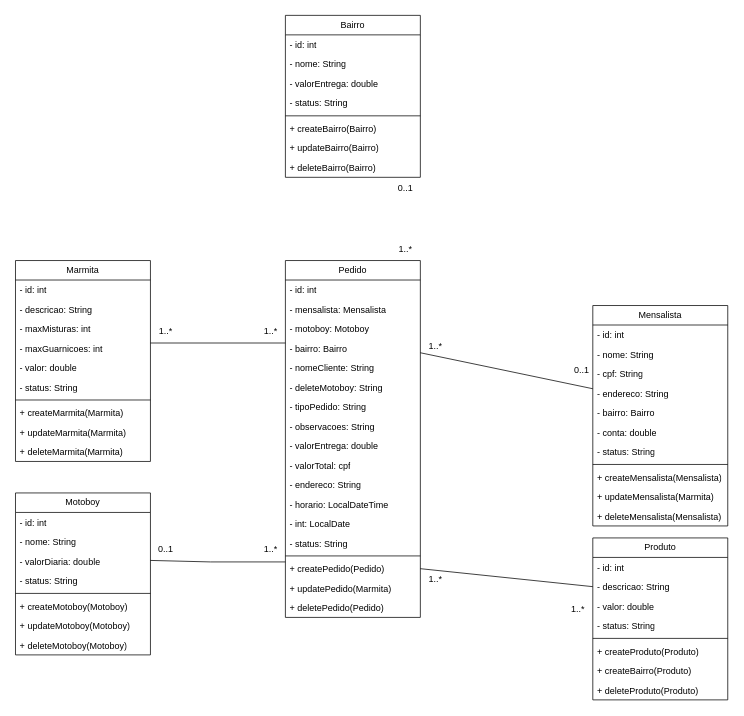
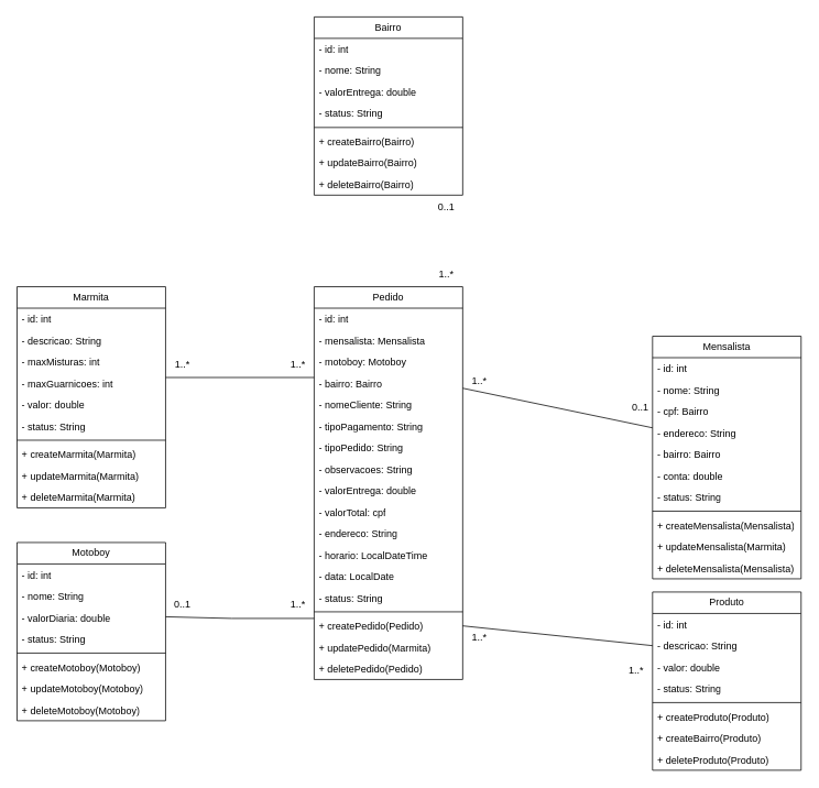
- <mxCell id="25" value="- cpf: String" style="text;strokeColor=none;fillColor=none;align=left;verticalAlign=top;spacingLeft=4;spacingRight=4;overflow=hidden;rotatable=0;points=[[0,0.5],[1,0.5]];portConstraint=eastwest;whiteSpace=wrap;html=1;" parent="22" vertex="1"><mxGeometry y="78" width="180" height="26" as="geometry" /></mxCell>
+ <mxCell id="25" value="- cpf: Bairro" style="text;strokeColor=none;fillColor=none;align=left;verticalAlign=top;spacingLeft=4;spacingRight=4;overflow=hidden;rotatable=0;points=[[0,0.5],[1,0.5]];portConstraint=eastwest;whiteSpace=wrap;html=1;" parent="22" vertex="1"><mxGeometry y="78" width="180" height="26" as="geometry" /></mxCell>
- <mxCell id="58" value="- deleteMotoboy: String" style="text;strokeColor=none;fillColor=none;align=left;verticalAlign=top;spacingLeft=4;spacingRight=4;overflow=hidden;rotatable=0;points=[[0,0.5],[1,0.5]];portConstraint=eastwest;whiteSpace=wrap;html=1;" parent="52" vertex="1"><mxGeometry y="156" width="180" height="26" as="geometry" /></mxCell>
+ <mxCell id="58" value="- tipoPagamento: String" style="text;strokeColor=none;fillColor=none;align=left;verticalAlign=top;spacingLeft=4;spacingRight=4;overflow=hidden;rotatable=0;points=[[0,0.5],[1,0.5]];portConstraint=eastwest;whiteSpace=wrap;html=1;" parent="52" vertex="1"><mxGeometry y="156" width="180" height="26" as="geometry" /></mxCell>
- <mxCell id="65" value="- int: LocalDate" style="text;strokeColor=none;fillColor=none;align=left;verticalAlign=top;spacingLeft=4;spacingRight=4;overflow=hidden;rotatable=0;points=[[0,0.5],[1,0.5]];portConstraint=eastwest;whiteSpace=wrap;html=1;" parent="52" vertex="1"><mxGeometry y="338" width="180" height="26" as="geometry" /></mxCell>
+ <mxCell id="65" value="- data: LocalDate" style="text;strokeColor=none;fillColor=none;align=left;verticalAlign=top;spacingLeft=4;spacingRight=4;overflow=hidden;rotatable=0;points=[[0,0.5],[1,0.5]];portConstraint=eastwest;whiteSpace=wrap;html=1;" parent="52" vertex="1"><mxGeometry y="338" width="180" height="26" as="geometry" /></mxCell>
